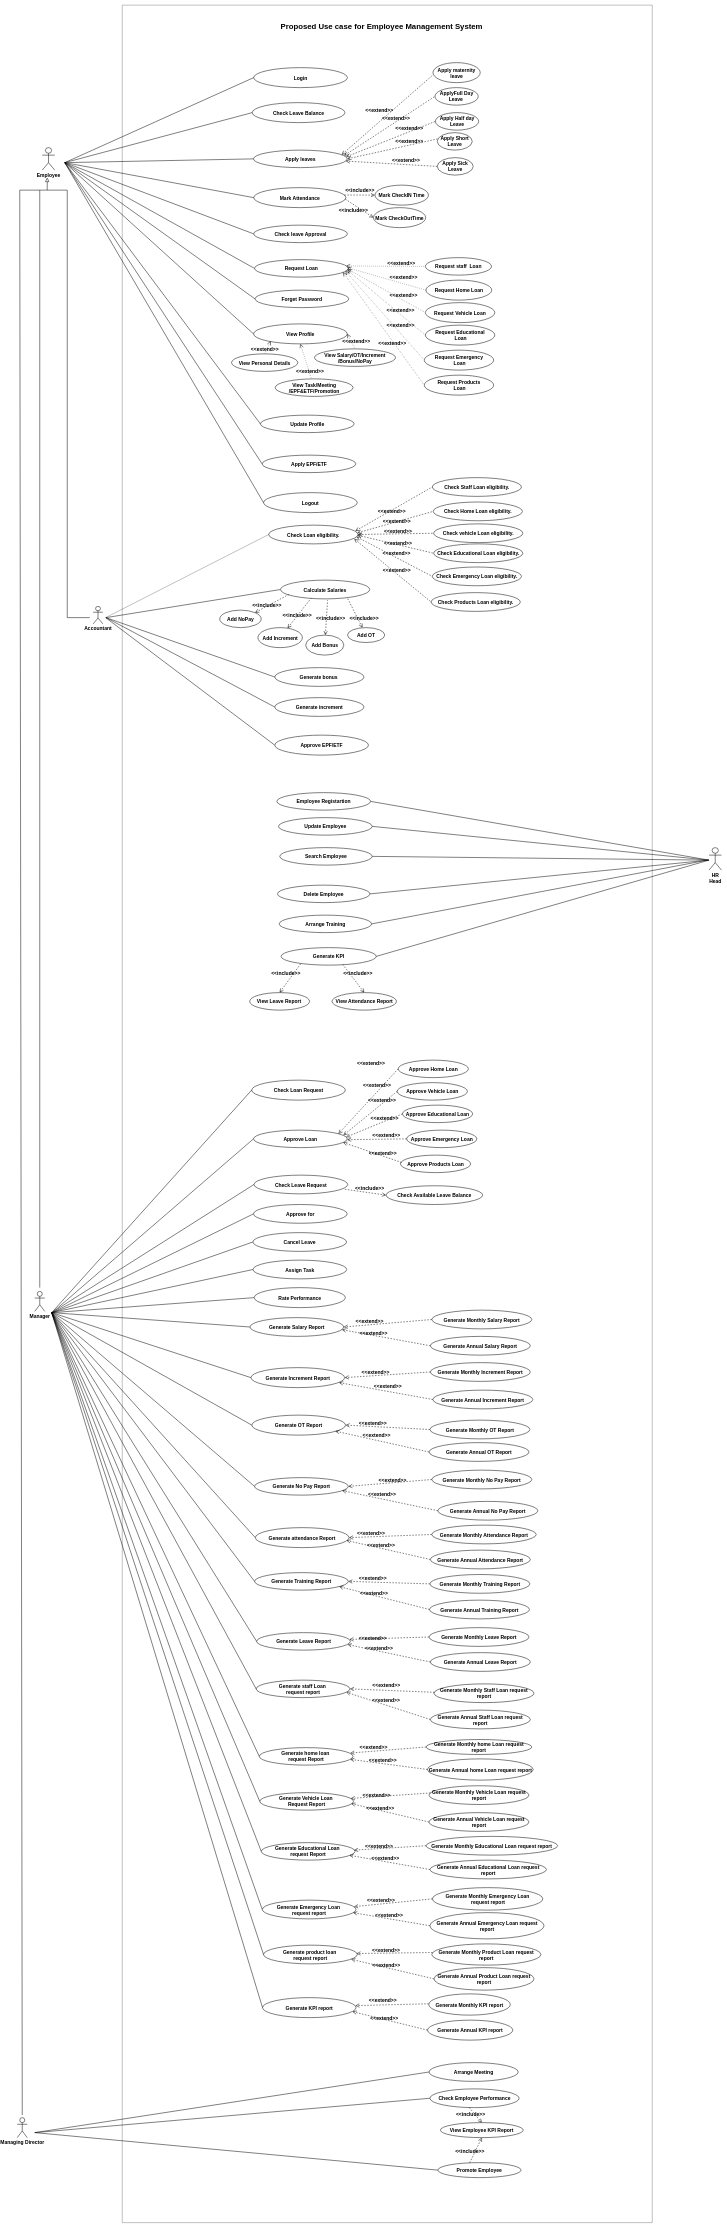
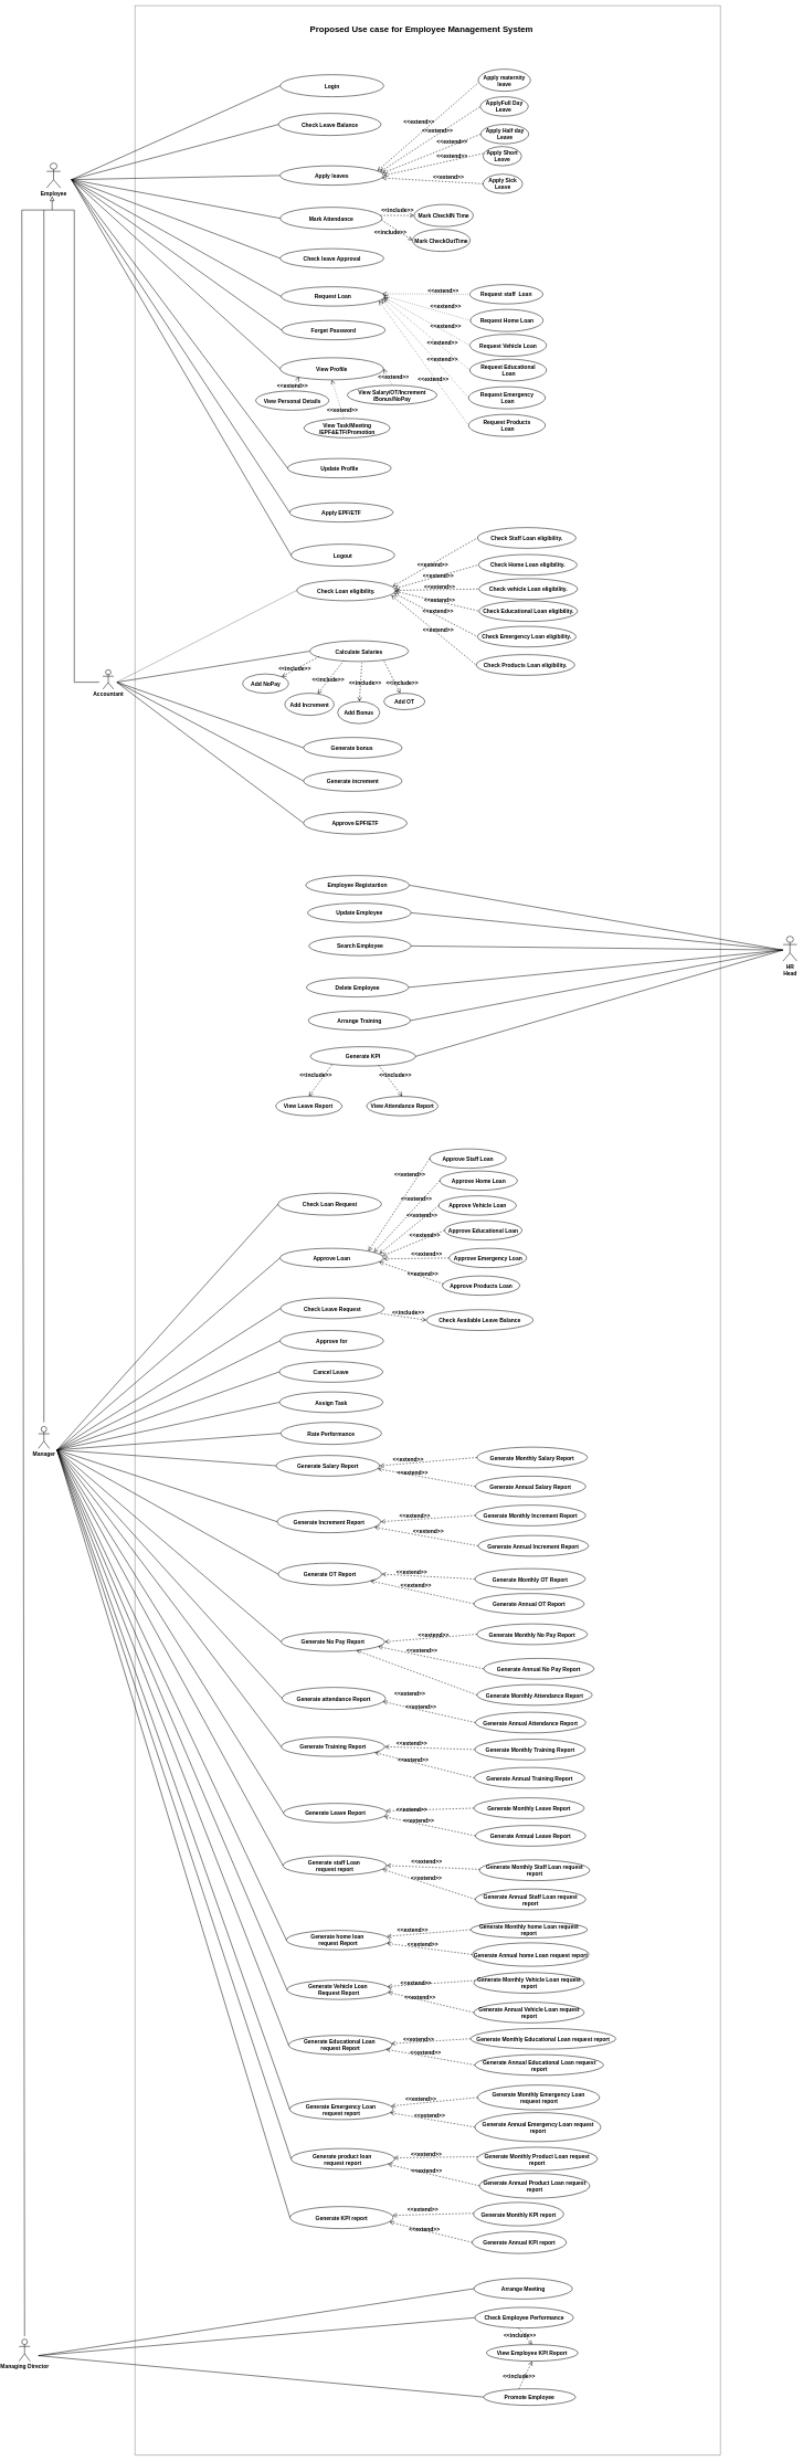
+ <mxCell id="76" value="Approve Staff Loan" style="ellipse;whiteSpace=wrap;html=1;fontSize=20;fontStyle=1;strokeWidth=2;" parent="1" vertex="1"><mxGeometry x="1507.04" y="4160" width="277" height="70" as="geometry" /></mxCell>
+ <mxCell id="161" value="" style="endArrow=open;dashed=1;html=1;rounded=0;exitX=0;exitY=0.5;exitDx=0;exitDy=0;entryX=1;entryY=0;entryDx=0;entryDy=0;endFill=0;endSize=12;fontSize=20;fontStyle=1;strokeWidth=2;" parent="1" source="76" target="17" edge="1"><mxGeometry width="50" height="50" relative="1" as="geometry"><mxPoint x="753.93" y="4763" as="sourcePoint" /><mxPoint x="1016.93" y="4610" as="targetPoint" /></mxGeometry></mxCell>
- <mxCell id="250" value="" style="endArrow=open;dashed=1;html=1;rounded=0;exitX=0;exitY=0.5;exitDx=0;exitDy=0;entryX=1;entryY=0.5;entryDx=0;entryDy=0;endFill=0;endSize=12;fontSize=20;fontStyle=1;strokeWidth=2;" parent="1" source="249" target="18" edge="1"><mxGeometry width="50" height="50" relative="1" as="geometry"><mxPoint x="1529.38" y="6248" as="sourcePoint" /><mxPoint x="1354.38" y="6166" as="targetPoint" /></mxGeometry></mxCell>
+ <mxCell id="250" value="" style="endArrow=open;dashed=1;html=1;rounded=0;exitX=0;exitY=0.5;exitDx=0;exitDy=0;endFill=0;endSize=12;fontSize=20;fontStyle=1;strokeWidth=2;" parent="1" source="249" target="46" edge="1"><mxGeometry width="50" height="50" relative="1" as="geometry"><mxPoint x="1529.38" y="6248" as="sourcePoint" /><mxPoint x="1354.38" y="6166" as="targetPoint" /></mxGeometry></mxCell>
